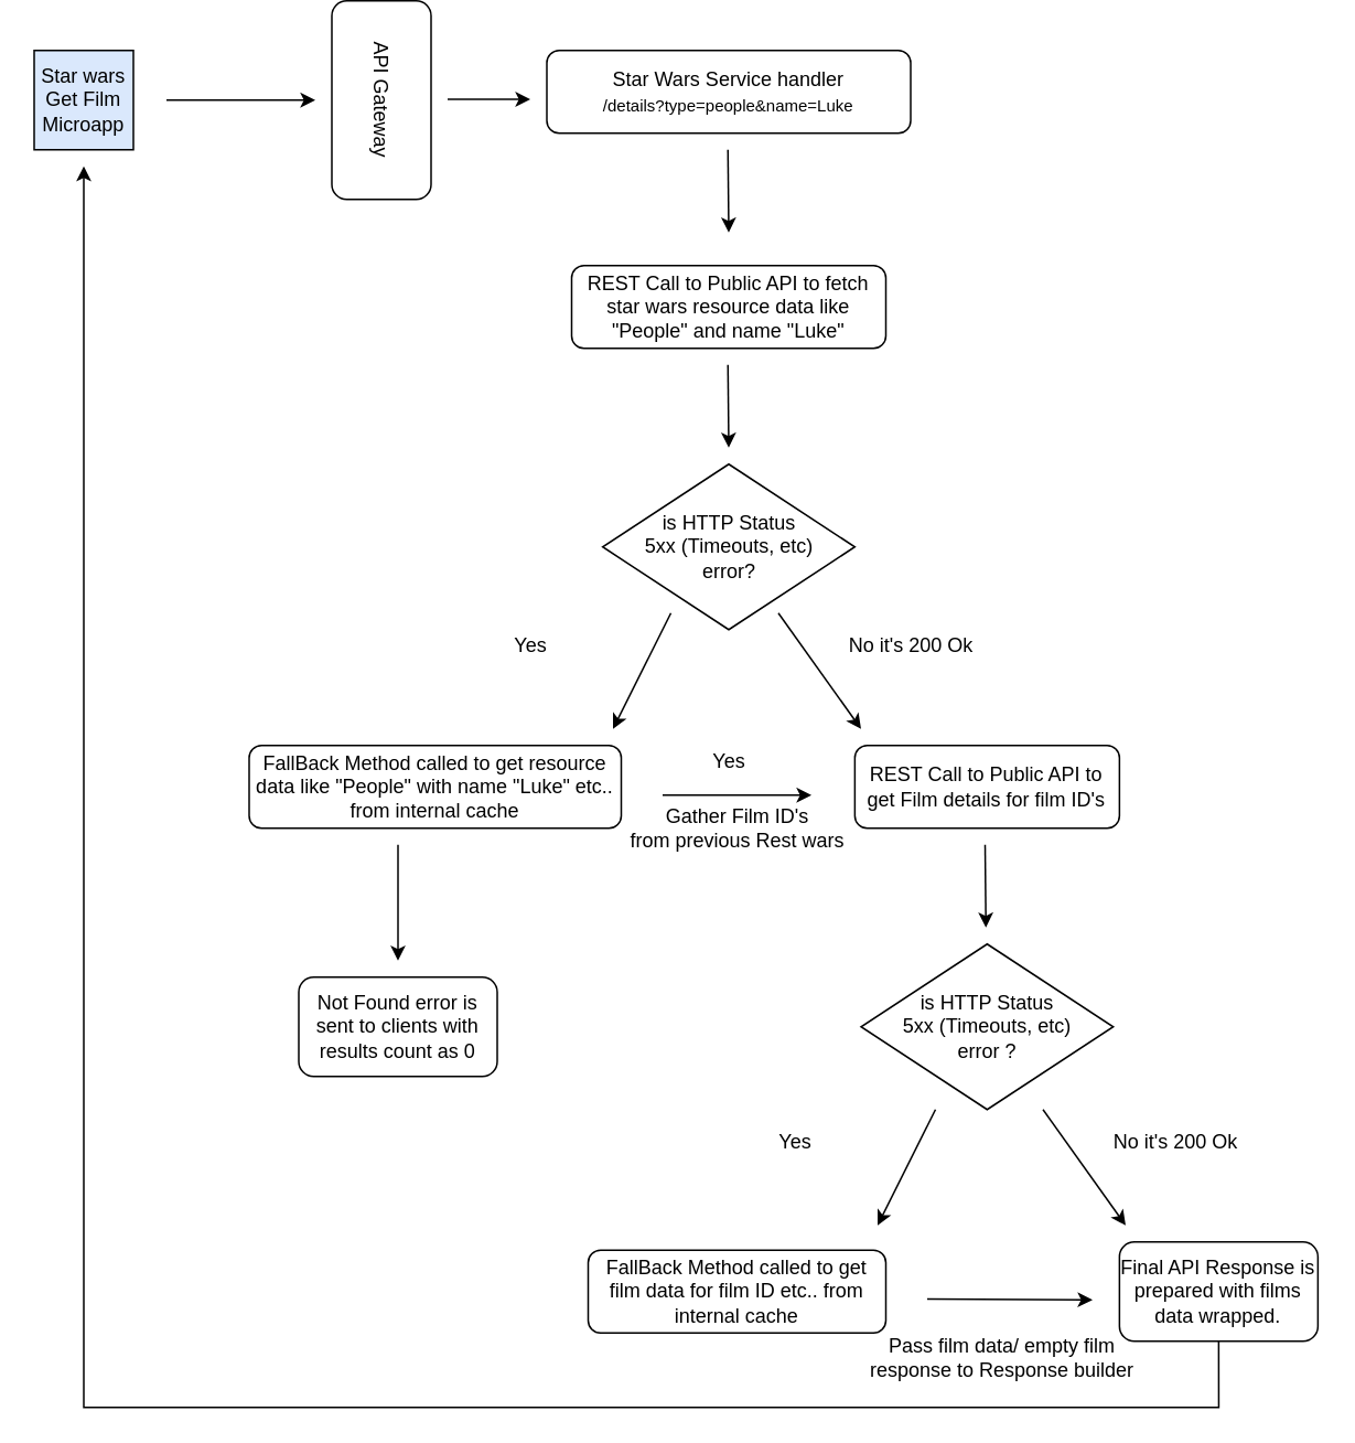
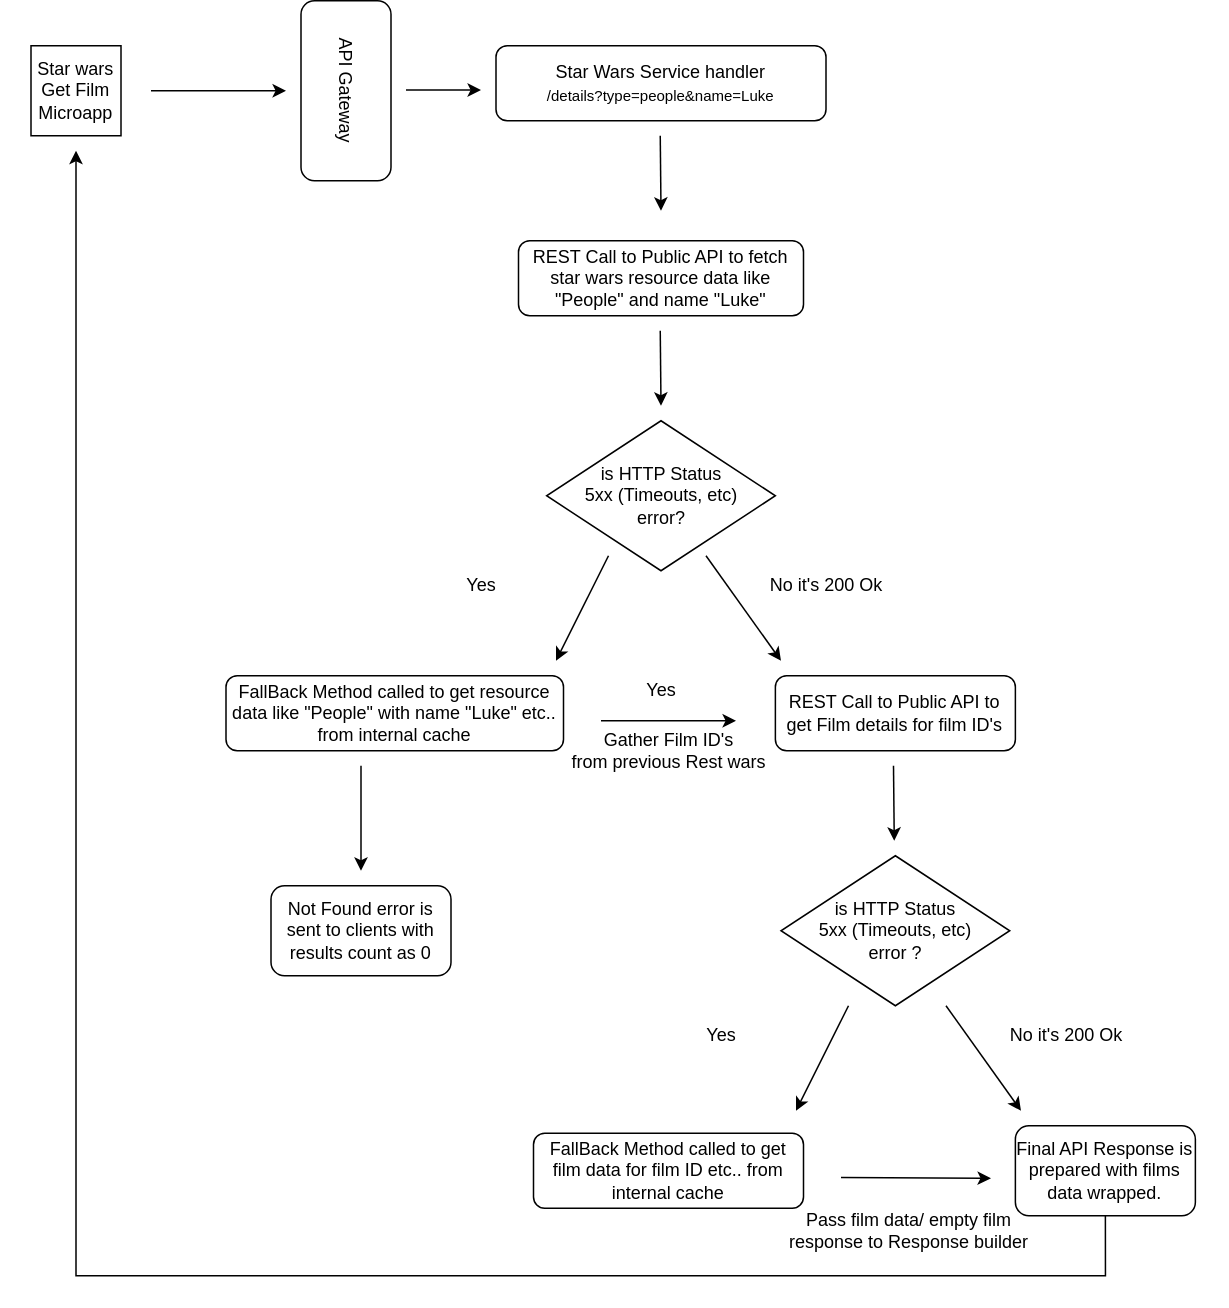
- <mxCell id="4" value="Star wars Get Film Microapp" style="whiteSpace=wrap;html=1;aspect=fixed;fillColor=#dae8fc;" vertex="1" parent="1"><mxGeometry x="20" y="20" width="60" height="60" as="geometry" /></mxCell>
+ <mxCell id="4" value="Star wars Get Film Microapp" style="whiteSpace=wrap;html=1;aspect=fixed;" vertex="1" parent="1"><mxGeometry x="20" y="20" width="60" height="60" as="geometry" /></mxCell>
